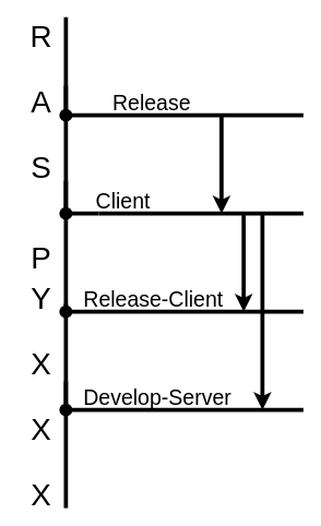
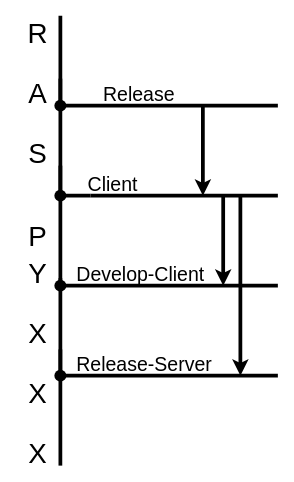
- <mxCell id="7" value="&lt;div&gt;Release-Client&lt;/div&gt;" style="text;html=1;strokeColor=none;fillColor=none;align=center;verticalAlign=middle;whiteSpace=wrap;rounded=0;fontSize=26;" vertex="1" parent="1"><mxGeometry x="62" y="350" width="250" height="30" as="geometry" /></mxCell>
+ <mxCell id="7" value="&lt;div&gt;Develop-Client&lt;/div&gt;" style="text;html=1;strokeColor=none;fillColor=none;align=center;verticalAlign=middle;whiteSpace=wrap;rounded=0;fontSize=26;" vertex="1" parent="1"><mxGeometry x="62" y="350" width="250" height="30" as="geometry" /></mxCell>
- <mxCell id="8" value="&lt;div&gt;Develop-Server&lt;/div&gt;" style="text;html=1;strokeColor=none;fillColor=none;align=center;verticalAlign=middle;whiteSpace=wrap;rounded=0;fontSize=26;" vertex="1" parent="1"><mxGeometry x="67" y="470" width="250" height="30" as="geometry" /></mxCell>
+ <mxCell id="8" value="&lt;div&gt;Release-Server&lt;/div&gt;" style="text;html=1;strokeColor=none;fillColor=none;align=center;verticalAlign=middle;whiteSpace=wrap;rounded=0;fontSize=26;" vertex="1" parent="1"><mxGeometry x="67" y="470" width="250" height="30" as="geometry" /></mxCell>
